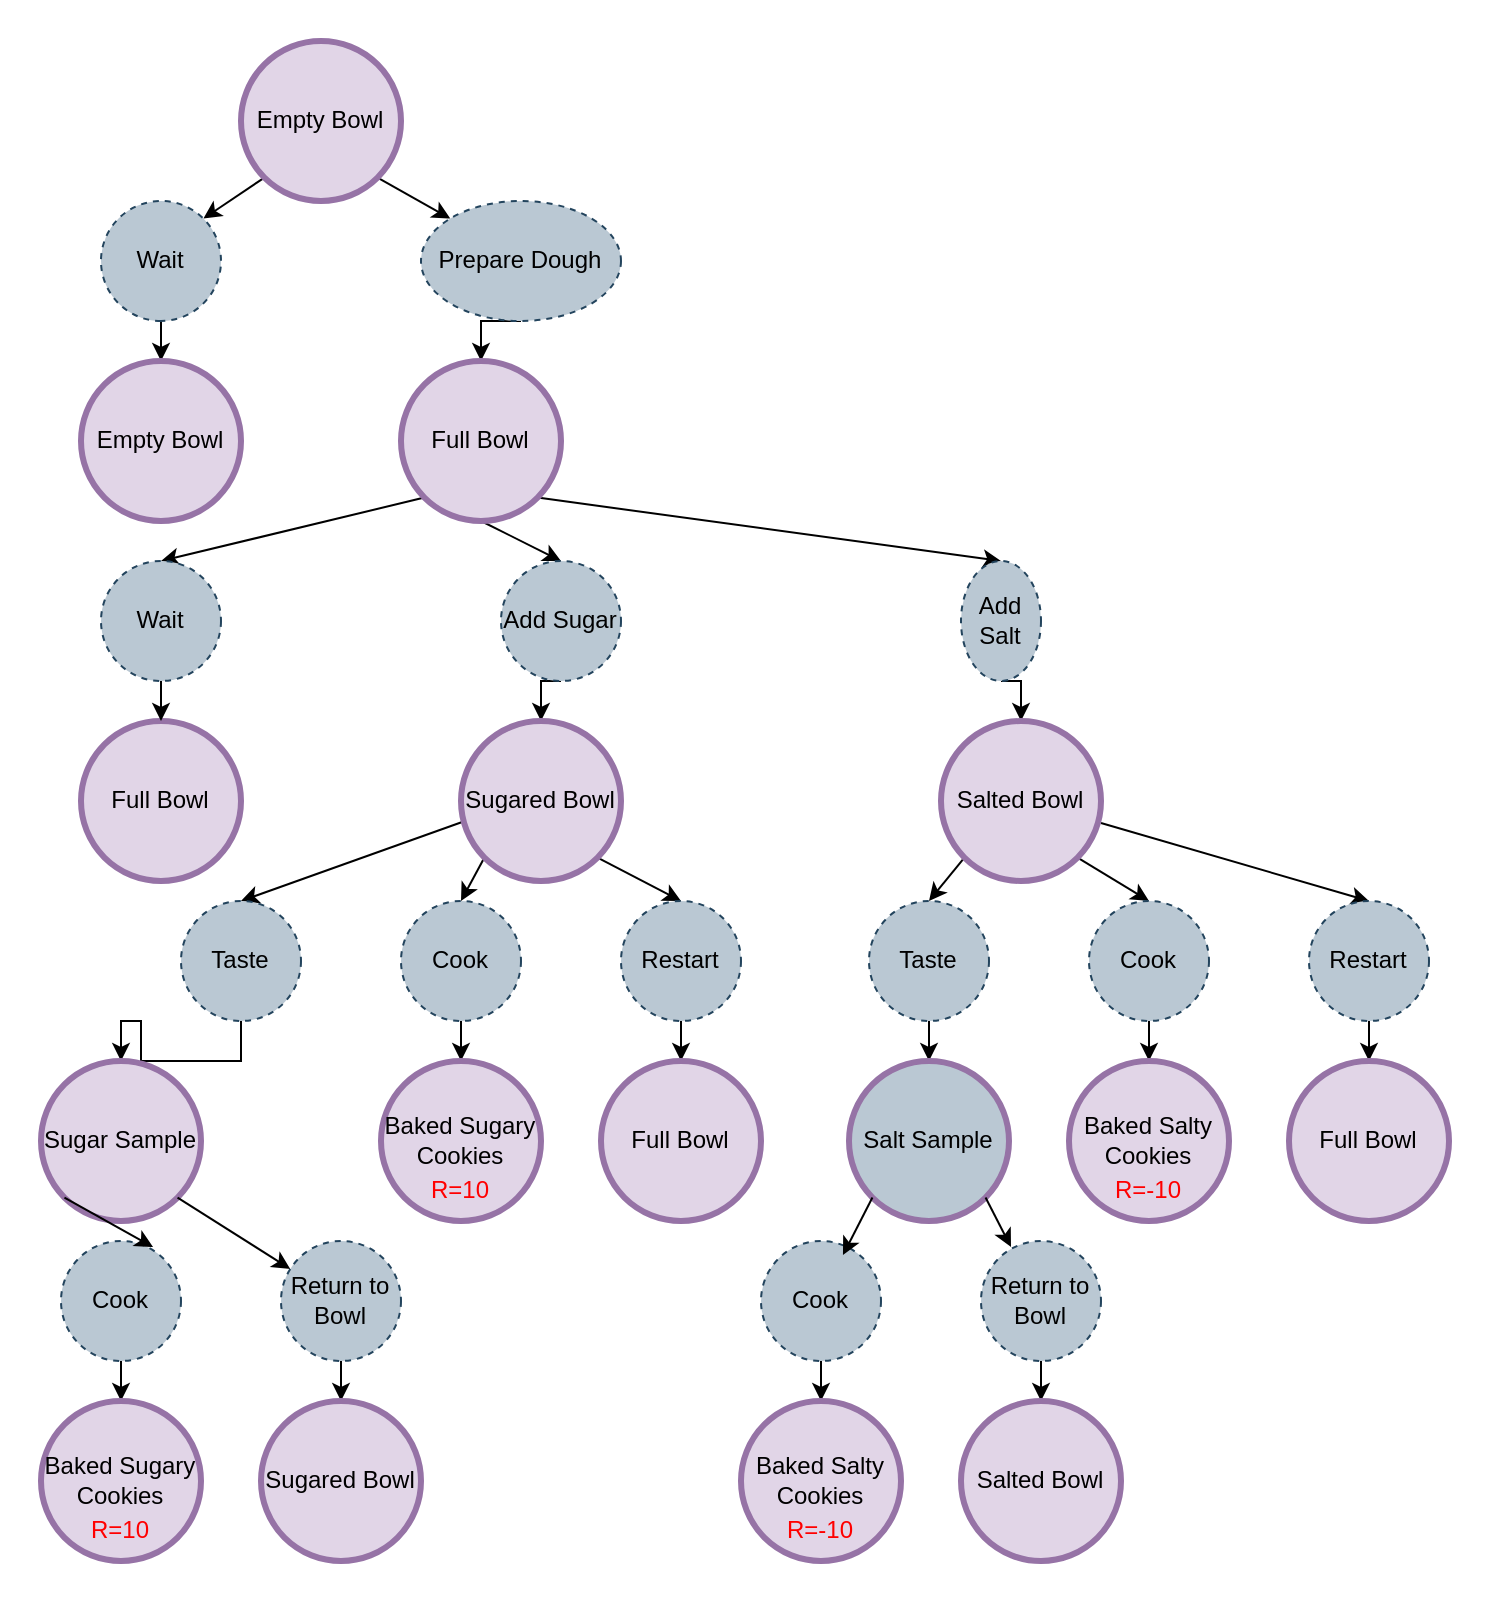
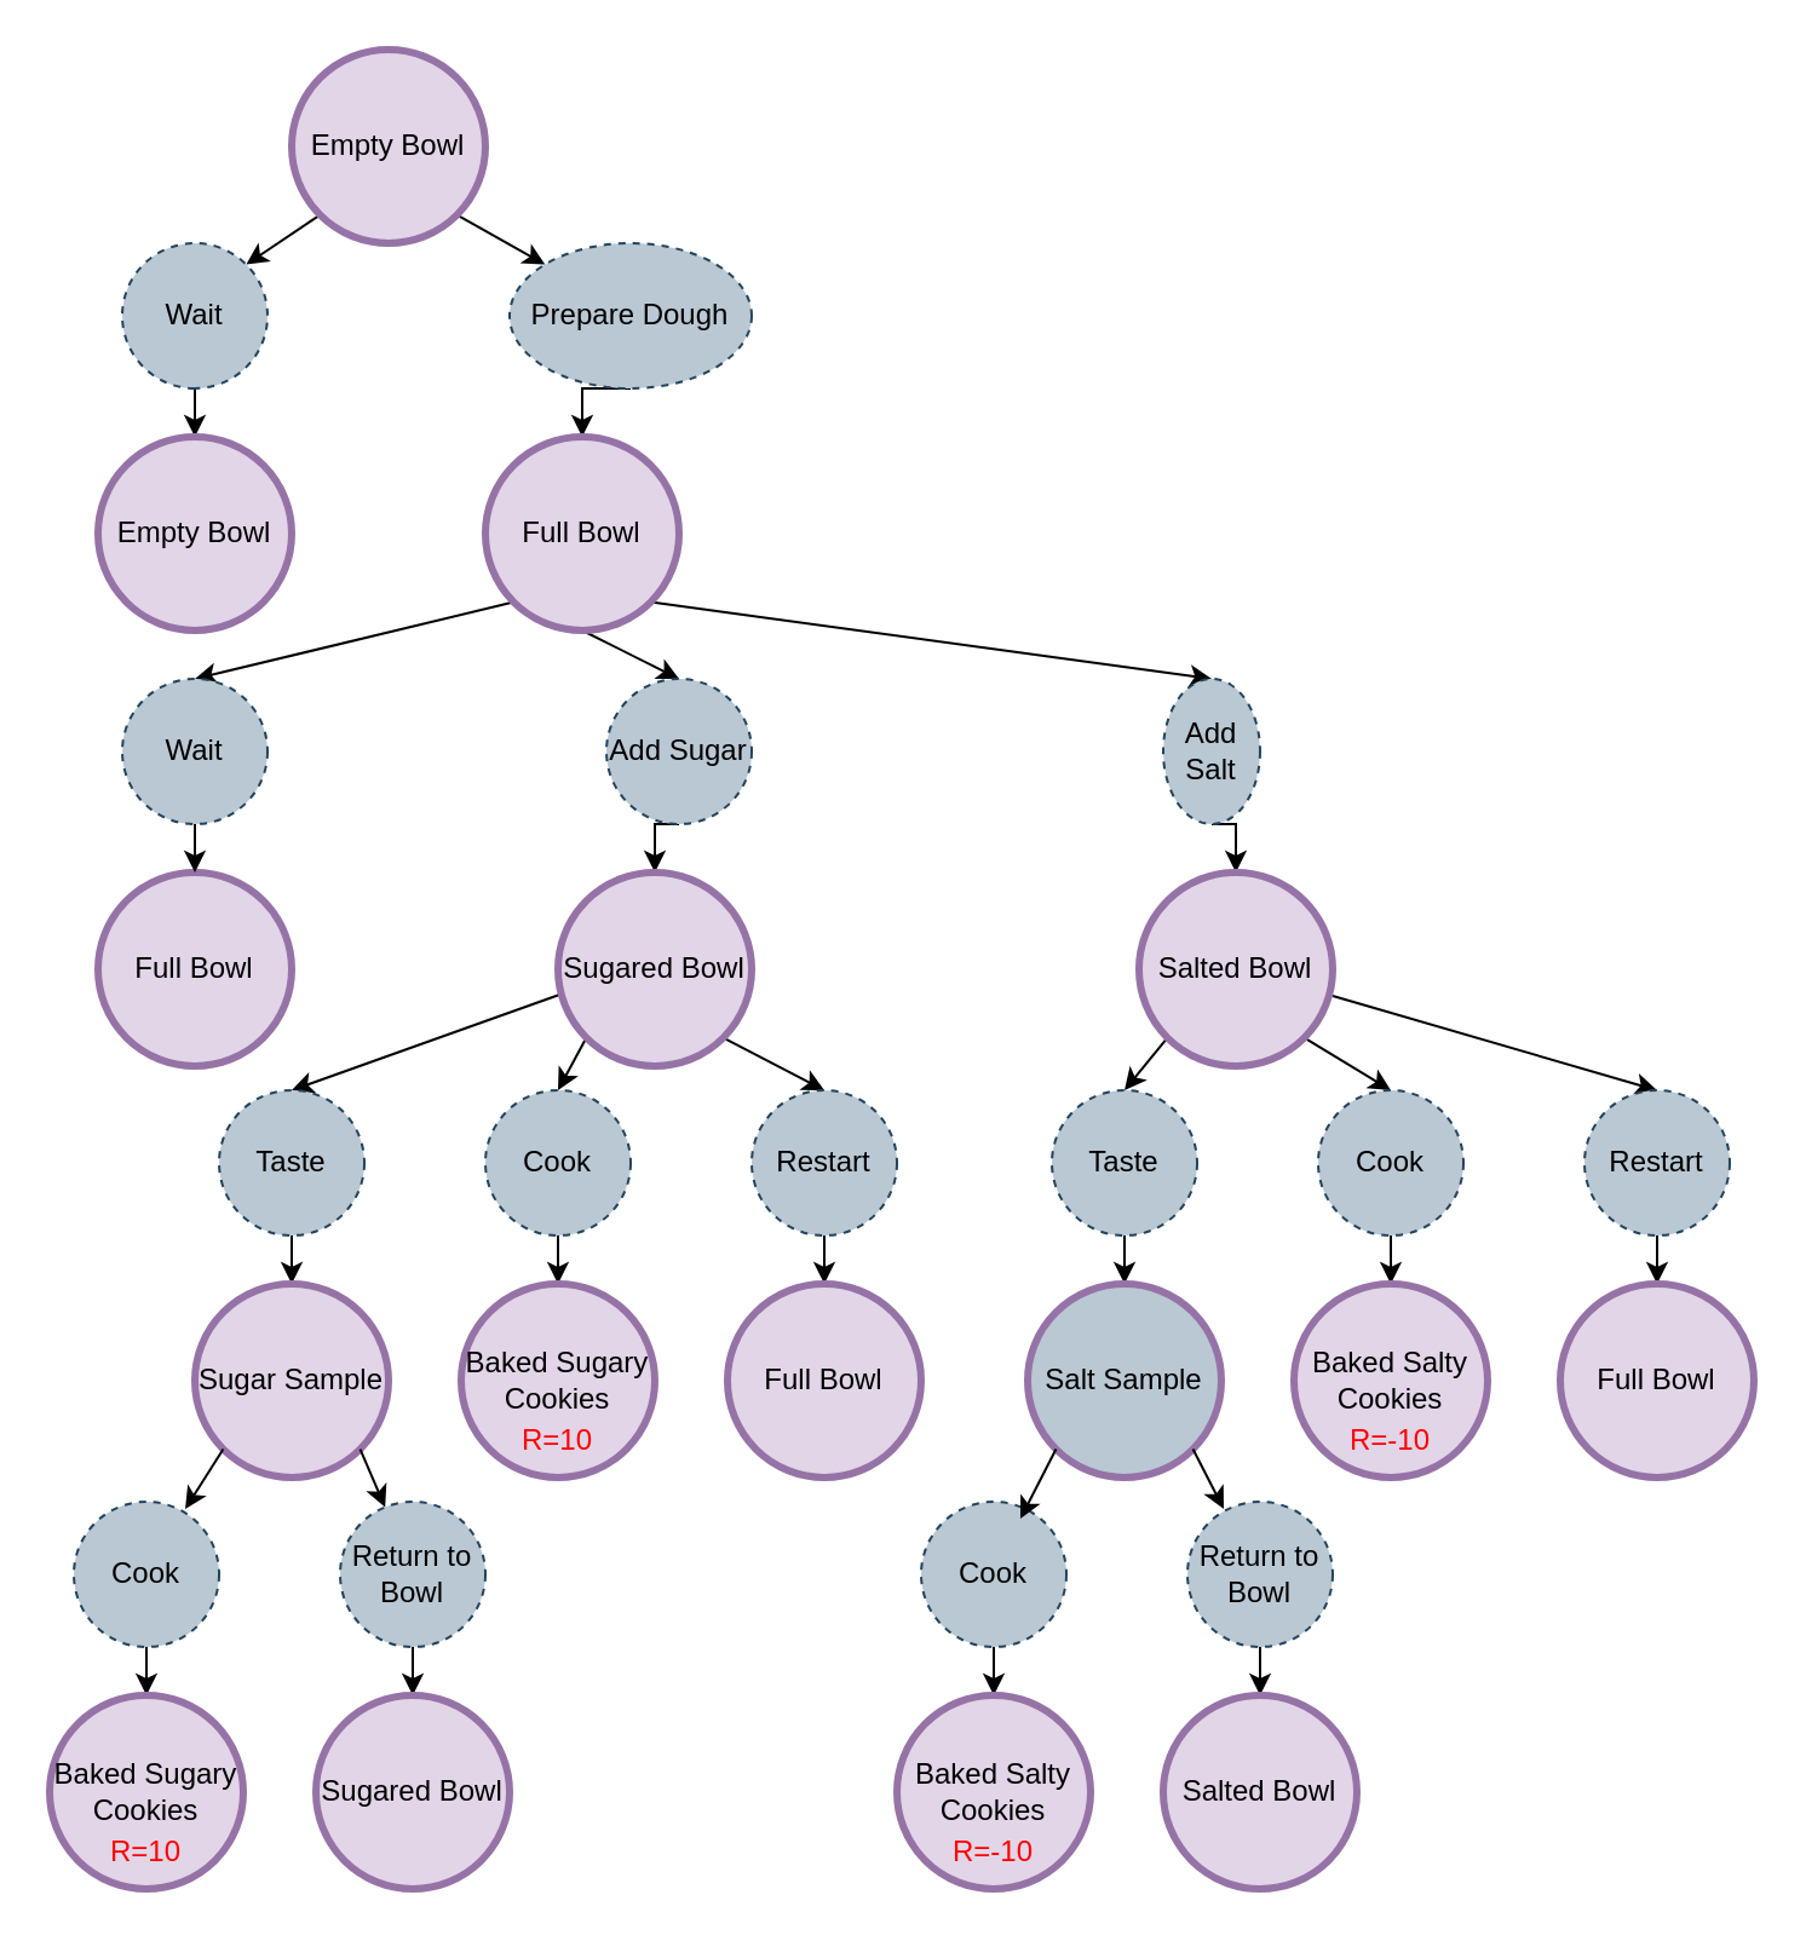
- <mxCell id="31" value="Sugar Sample" style="ellipse;whiteSpace=wrap;html=1;aspect=fixed;fillColor=#e1d5e7;strokeColor=#9673a6;strokeWidth=3;" parent="1" vertex="1"><mxGeometry x="20" y="530" width="80" height="80" as="geometry" /></mxCell>
+ <mxCell id="31" value="Sugar Sample" style="ellipse;whiteSpace=wrap;html=1;aspect=fixed;fillColor=#e1d5e7;strokeColor=#9673a6;strokeWidth=3;" parent="1" vertex="1"><mxGeometry x="80" y="530" width="80" height="80" as="geometry" /></mxCell>
